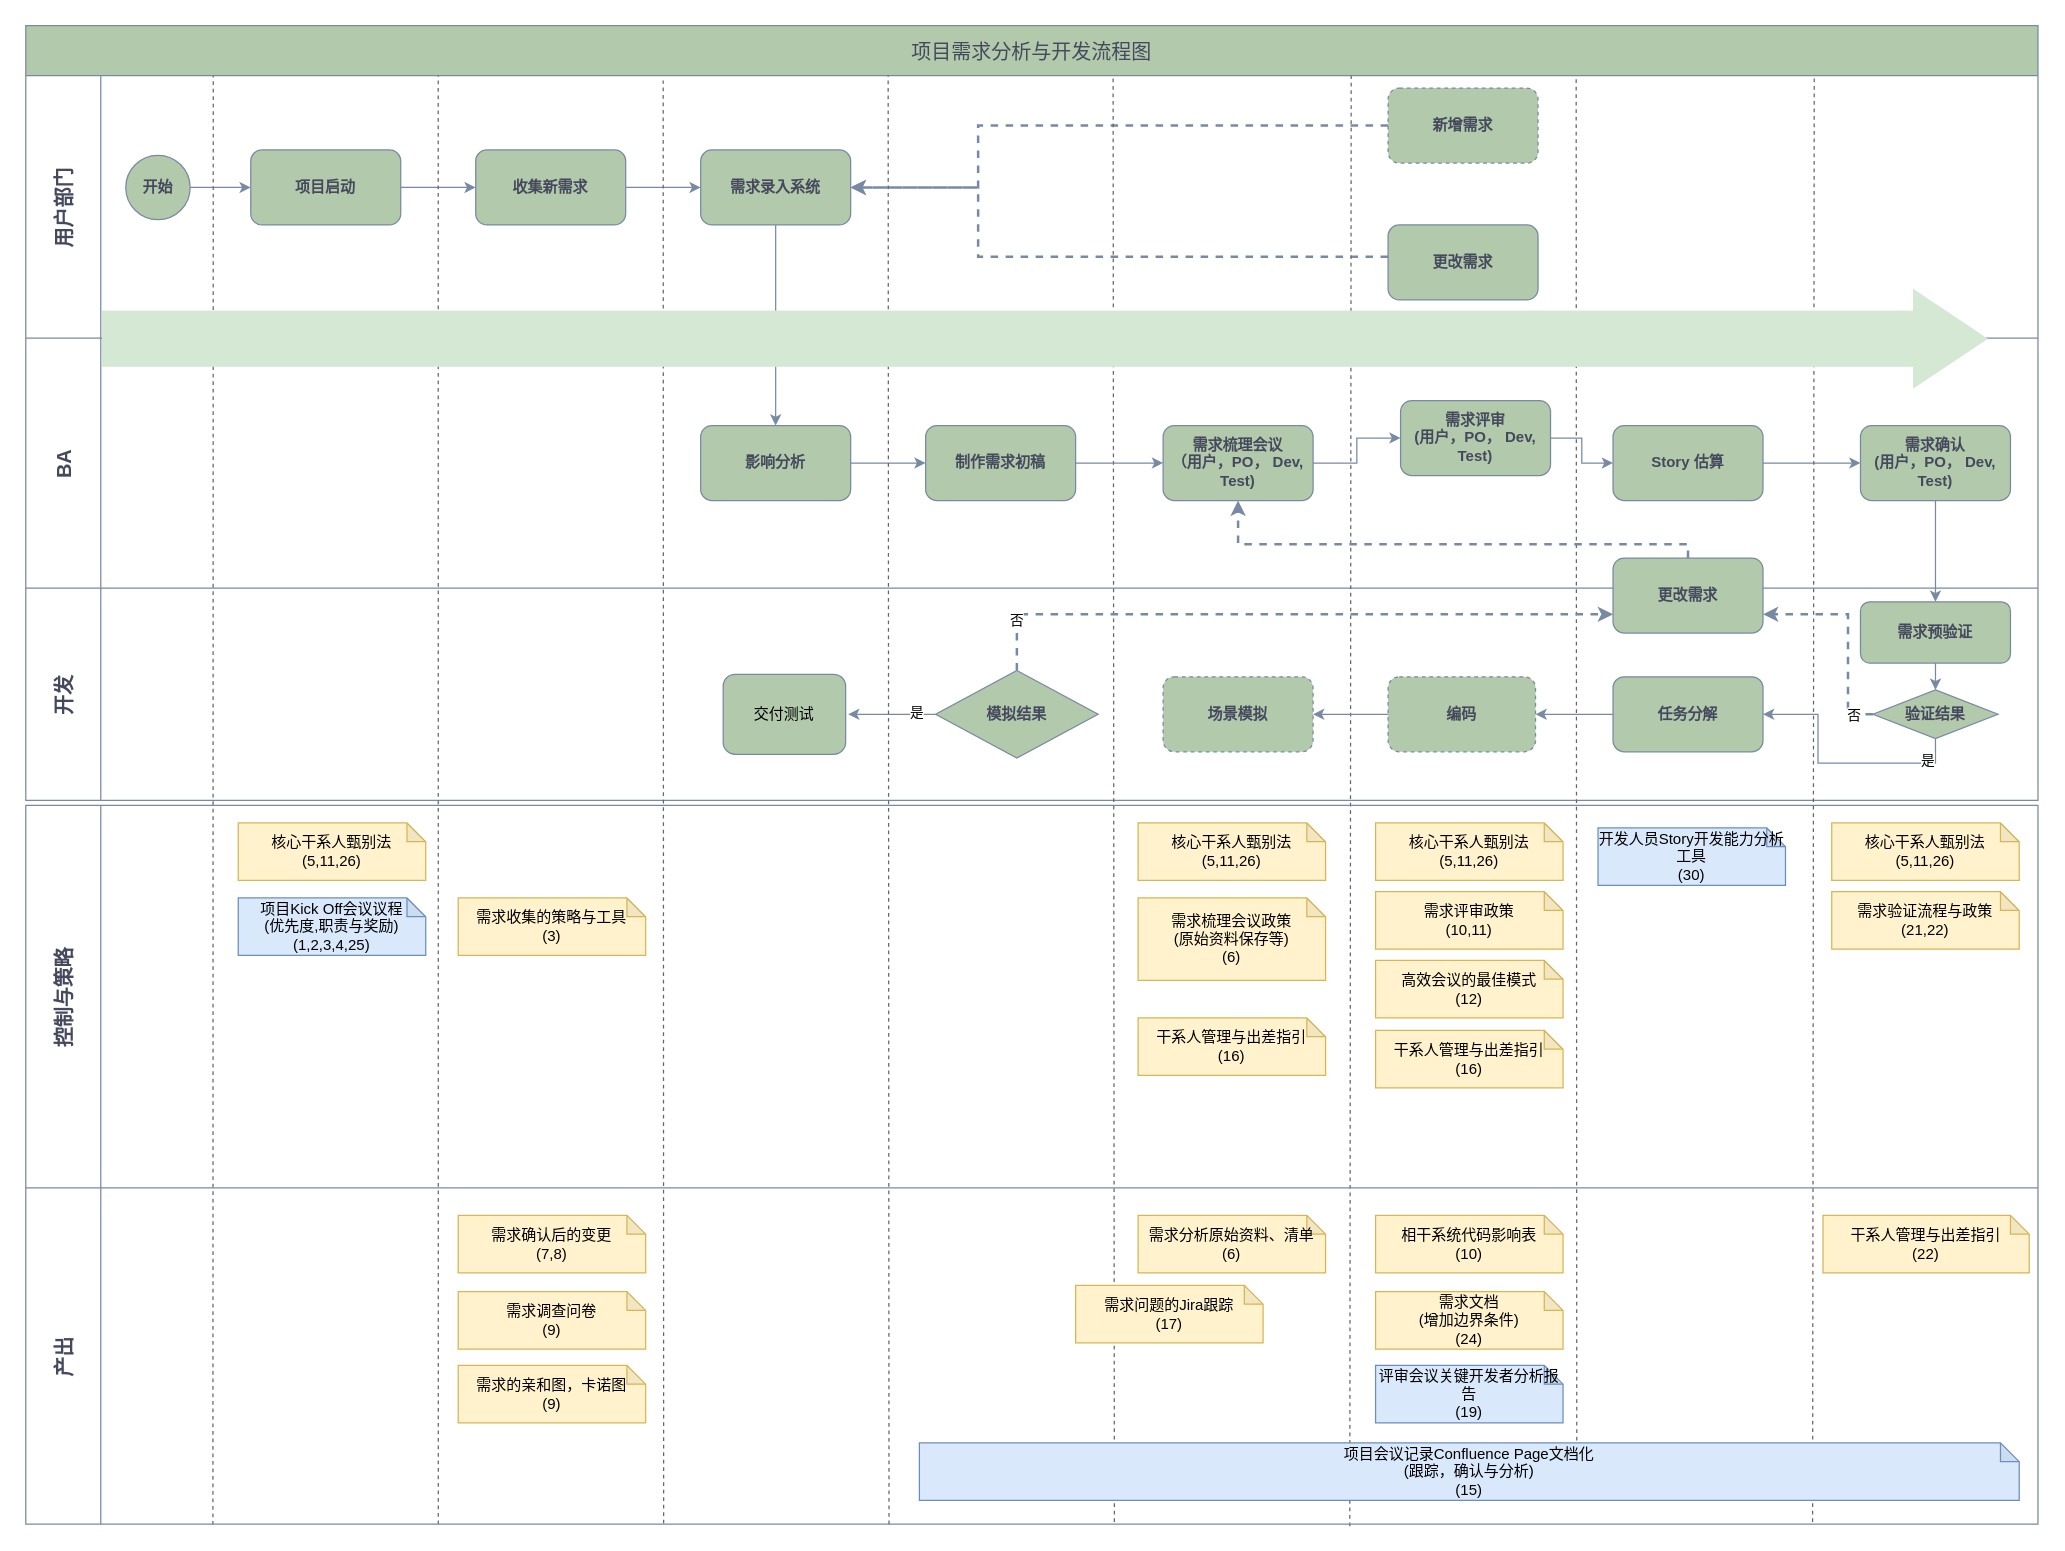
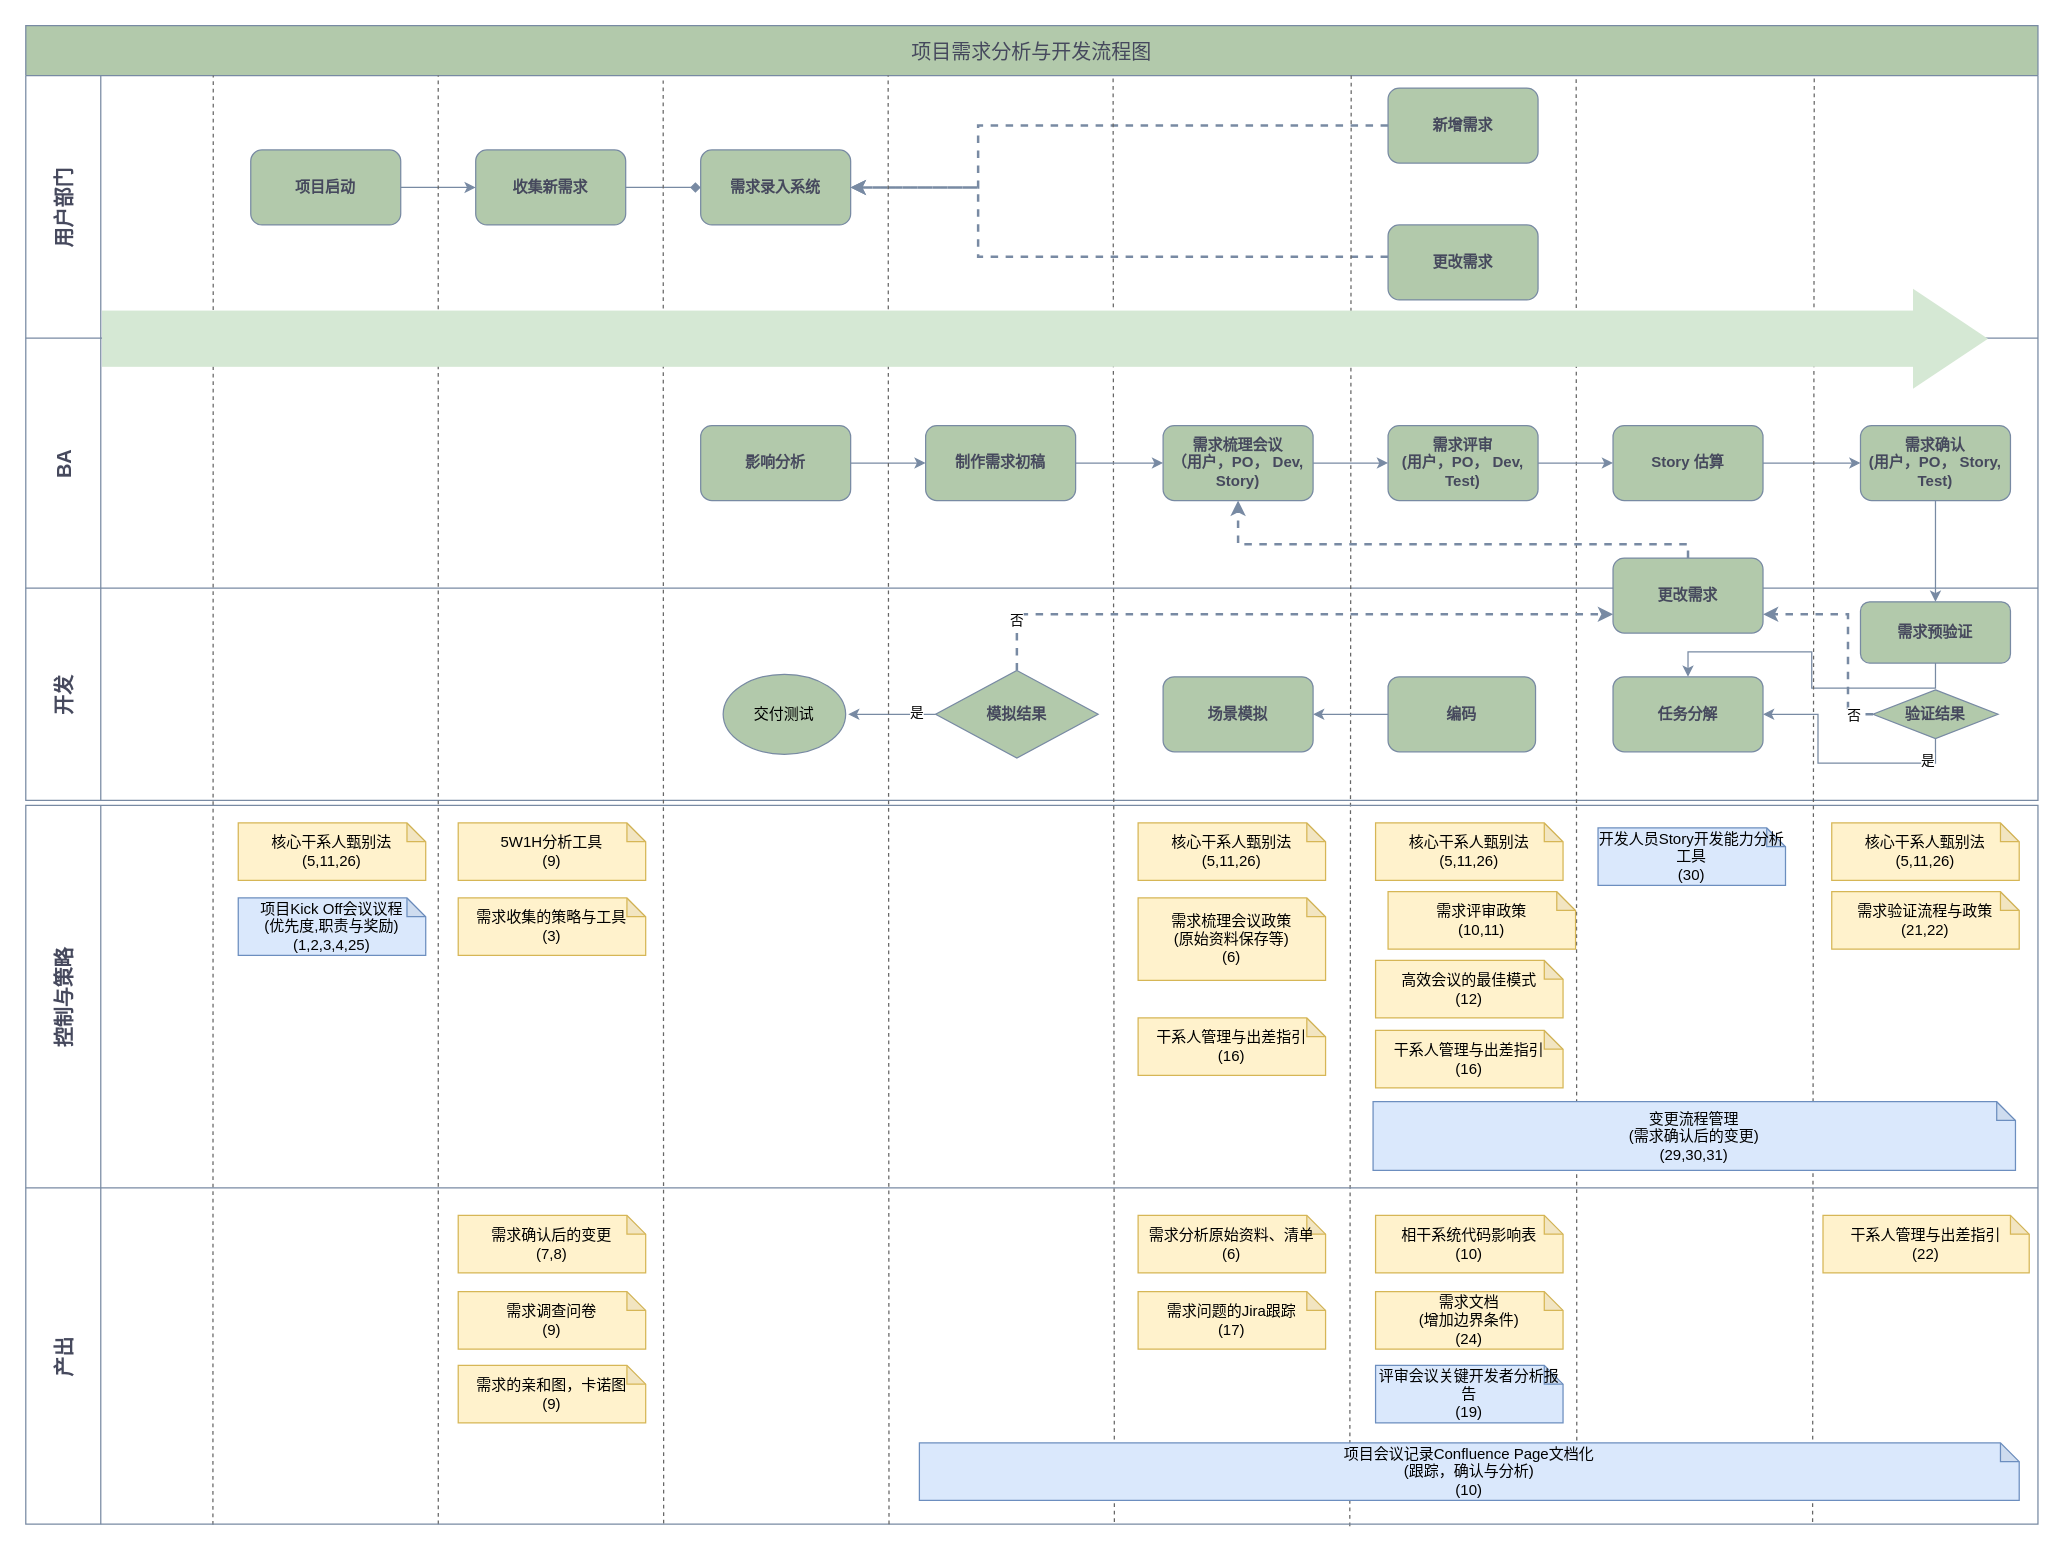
- <mxCell id="10" value="新增需求" style="rounded=1;whiteSpace=wrap;html=1;strokeColor=#788AA3;fontColor=#46495D;fillColor=#B2C9AB;fontStyle=1;dashed=1;" parent="4" vertex="1"><mxGeometry x="1030" y="10" width="120" height="60" as="geometry" /></mxCell>
+ <mxCell id="10" value="新增需求" style="rounded=1;whiteSpace=wrap;html=1;strokeColor=#788AA3;fontColor=#46495D;fillColor=#B2C9AB;fontStyle=1" parent="4" vertex="1"><mxGeometry x="1030" y="10" width="120" height="60" as="geometry" /></mxCell>
- <mxCell id="5" value="开始" style="ellipse;whiteSpace=wrap;html=1;aspect=fixed;strokeColor=#788AA3;fontColor=#46495D;fillColor=#B2C9AB;fontStyle=1" parent="4" vertex="1"><mxGeometry x="20" y="63.75" width="51.5" height="51.5" as="geometry" /></mxCell>
- <mxCell id="16" value="" style="edgeStyle=orthogonalEdgeStyle;rounded=0;orthogonalLoop=1;jettySize=auto;html=1;strokeColor=#788AA3;fontColor=#46495D;fillColor=#B2C9AB;exitX=1;exitY=0.5;exitDx=0;exitDy=0;" parent="4" source="5" target="15" edge="1"><mxGeometry relative="1" as="geometry"><mxPoint x="141" y="160" as="sourcePoint" /><mxPoint x="387" y="160" as="targetPoint" /></mxGeometry></mxCell>
- <mxCell id="9" value="" style="edgeStyle=orthogonalEdgeStyle;rounded=0;orthogonalLoop=1;jettySize=auto;html=1;strokeColor=#788AA3;fontColor=#46495D;fillColor=#B2C9AB;" parent="4" source="6" target="8" edge="1"><mxGeometry relative="1" as="geometry" /></mxCell>
+ <mxCell id="9" value="" style="edgeStyle=orthogonalEdgeStyle;rounded=0;orthogonalLoop=1;jettySize=auto;html=1;strokeColor=#788AA3;fontColor=#46495D;fillColor=#B2C9AB;endArrow=diamond;" parent="4" source="6" target="8" edge="1"><mxGeometry relative="1" as="geometry" /></mxCell>
- <mxCell id="59" style="edgeStyle=orthogonalEdgeStyle;rounded=0;orthogonalLoop=1;jettySize=auto;html=1;entryX=0.5;entryY=0;entryDx=0;entryDy=0;strokeColor=#788AA3;" parent="2" source="8" target="25" edge="1"><mxGeometry relative="1" as="geometry" /></mxCell>
- <mxCell id="30" value="需求评审&lt;br&gt;(用户，PO， Dev, Test)" style="whiteSpace=wrap;html=1;fillColor=#B2C9AB;strokeColor=#788AA3;fontColor=#46495D;rounded=1;fontStyle=1" parent="22" vertex="1"><mxGeometry x="1040" y="50" width="120" height="60" as="geometry" /></mxCell>
+ <mxCell id="30" value="需求评审&lt;br&gt;(用户，PO， Dev, Test)" style="whiteSpace=wrap;html=1;fillColor=#B2C9AB;strokeColor=#788AA3;fontColor=#46495D;rounded=1;fontStyle=1" parent="22" vertex="1"><mxGeometry x="1030" y="70" width="120" height="60" as="geometry" /></mxCell>
- <mxCell id="33" value="需求梳理会议&lt;br style=&quot;border-color: var(--border-color);&quot;&gt;（用户，PO， Dev, Test)" style="whiteSpace=wrap;html=1;fillColor=#B2C9AB;strokeColor=#788AA3;fontColor=#46495D;rounded=1;fontStyle=1" parent="22" vertex="1"><mxGeometry x="850" y="70" width="120" height="60" as="geometry" /></mxCell>
+ <mxCell id="33" value="需求梳理会议&lt;br style=&quot;border-color: var(--border-color);&quot;&gt;（用户，PO， Dev, Story)" style="whiteSpace=wrap;html=1;fillColor=#B2C9AB;strokeColor=#788AA3;fontColor=#46495D;rounded=1;fontStyle=1" parent="22" vertex="1"><mxGeometry x="850" y="70" width="120" height="60" as="geometry" /></mxCell>
- <mxCell id="28" value="需求确认&lt;br&gt;(用户，PO， Dev, Test)" style="whiteSpace=wrap;html=1;fillColor=#B2C9AB;strokeColor=#788AA3;fontColor=#46495D;rounded=1;fontStyle=1" parent="22" vertex="1"><mxGeometry x="1408" y="70" width="120" height="60" as="geometry" /></mxCell>
+ <mxCell id="28" value="需求确认&lt;br&gt;(用户，PO， Story, Test)" style="whiteSpace=wrap;html=1;fillColor=#B2C9AB;strokeColor=#788AA3;fontColor=#46495D;rounded=1;fontStyle=1" parent="22" vertex="1"><mxGeometry x="1408" y="70" width="120" height="60" as="geometry" /></mxCell>
- <mxCell id="43" style="edgeStyle=orthogonalEdgeStyle;rounded=0;orthogonalLoop=1;jettySize=auto;html=1;exitX=0.5;exitY=1;exitDx=0;exitDy=0;strokeColor=#788AA3;" parent="36" source="44" target="52" edge="1"><mxGeometry relative="1" as="geometry" /></mxCell>
+ <mxCell id="43" style="edgeStyle=orthogonalEdgeStyle;rounded=0;orthogonalLoop=1;jettySize=auto;html=1;exitX=0.5;exitY=1;exitDx=0;exitDy=0;strokeColor=#788AA3;" parent="36" source="44" target="40" edge="1"><mxGeometry relative="1" as="geometry" /></mxCell>
- <mxCell id="56" value="交付测试" style="whiteSpace=wrap;html=1;fillColor=#B2C9AB;strokeColor=#788AA3;rounded=1;" parent="36" vertex="1"><mxGeometry x="498" y="69" width="98" height="64" as="geometry" /></mxCell>
+ <mxCell id="56" value="交付测试" style="ellipse;whiteSpace=wrap;html=1;fillColor=#B2C9AB;strokeColor=#788AA3;" parent="36" vertex="1"><mxGeometry x="498" y="69" width="98" height="64" as="geometry" /></mxCell>
- <mxCell id="49" value="场景模拟" style="whiteSpace=wrap;html=1;fillColor=#B2C9AB;strokeColor=#788AA3;fontColor=#46495D;rounded=1;fontStyle=1;dashed=1;" parent="36" vertex="1"><mxGeometry x="850" y="71" width="120" height="60" as="geometry" /></mxCell>
+ <mxCell id="49" value="场景模拟" style="whiteSpace=wrap;html=1;fillColor=#B2C9AB;strokeColor=#788AA3;fontColor=#46495D;rounded=1;fontStyle=1" parent="36" vertex="1"><mxGeometry x="850" y="71" width="120" height="60" as="geometry" /></mxCell>
- <mxCell id="47" value="编码" style="whiteSpace=wrap;html=1;fillColor=#B2C9AB;strokeColor=#788AA3;fontColor=#46495D;rounded=1;fontStyle=1;dashed=1;" parent="36" vertex="1"><mxGeometry x="1030" y="71" width="118" height="60" as="geometry" /></mxCell>
+ <mxCell id="47" value="编码" style="whiteSpace=wrap;html=1;fillColor=#B2C9AB;strokeColor=#788AA3;fontColor=#46495D;rounded=1;fontStyle=1" parent="36" vertex="1"><mxGeometry x="1030" y="71" width="118" height="60" as="geometry" /></mxCell>
- <mxCell id="39" value="" style="edgeStyle=orthogonalEdgeStyle;rounded=0;orthogonalLoop=1;jettySize=auto;html=1;strokeColor=#788AA3;fontColor=#46495D;fillColor=#B2C9AB;" parent="36" source="40" target="47" edge="1"><mxGeometry relative="1" as="geometry" /></mxCell>
+ <mxCell id="65" value="5W1H分析工具&lt;br&gt;(9)" style="shape=note;whiteSpace=wrap;html=1;backgroundOutline=1;darkOpacity=0.05;size=15;fillColor=#fff2cc;strokeColor=#d6b656;" parent="62" vertex="1"><mxGeometry x="286" y="14" width="150" height="46" as="geometry" /></mxCell>
- <mxCell id="68" value="需求评审政策&lt;br&gt;(10,11)" style="shape=note;whiteSpace=wrap;html=1;backgroundOutline=1;darkOpacity=0.05;size=15;fillColor=#fff2cc;strokeColor=#d6b656;" parent="62" vertex="1"><mxGeometry x="1020" y="69" width="150" height="46" as="geometry" /></mxCell>
+ <mxCell id="68" value="需求评审政策&lt;br&gt;(10,11)" style="shape=note;whiteSpace=wrap;html=1;backgroundOutline=1;darkOpacity=0.05;size=15;fillColor=#fff2cc;strokeColor=#d6b656;" parent="62" vertex="1"><mxGeometry x="1030" y="69" width="150" height="46" as="geometry" /></mxCell>
+ <mxCell id="92" value="变更流程管理&lt;br&gt;(需求确认后的变更)&lt;br&gt;(29,30,31)" style="shape=note;whiteSpace=wrap;html=1;backgroundOutline=1;darkOpacity=0.05;size=15;fillColor=#dae8fc;strokeColor=#6c8ebf;" parent="1" vertex="1"><mxGeometry x="1098" y="881" width="514" height="55" as="geometry" /></mxCell>
- <mxCell id="87" value="需求问题的Jira跟踪&lt;br&gt;(17)" style="shape=note;whiteSpace=wrap;html=1;backgroundOutline=1;darkOpacity=0.05;size=15;fillColor=#fff2cc;strokeColor=#d6b656;" parent="79" vertex="1"><mxGeometry x="780" y="78" width="150" height="46" as="geometry" /></mxCell>
+ <mxCell id="87" value="需求问题的Jira跟踪&lt;br&gt;(17)" style="shape=note;whiteSpace=wrap;html=1;backgroundOutline=1;darkOpacity=0.05;size=15;fillColor=#fff2cc;strokeColor=#d6b656;" parent="79" vertex="1"><mxGeometry x="830" y="83" width="150" height="46" as="geometry" /></mxCell>
- <mxCell id="81" value="项目会议记录Confluence Page文档化&lt;br&gt;(跟踪，确认与分析)&lt;br&gt;(15)" style="shape=note;whiteSpace=wrap;html=1;backgroundOutline=1;darkOpacity=0.05;size=15;fillColor=#dae8fc;strokeColor=#6c8ebf;" parent="79" vertex="1"><mxGeometry x="655" y="204" width="880" height="46" as="geometry" /></mxCell>
+ <mxCell id="81" value="项目会议记录Confluence Page文档化&lt;br&gt;(跟踪，确认与分析)&lt;br&gt;(10)" style="shape=note;whiteSpace=wrap;html=1;backgroundOutline=1;darkOpacity=0.05;size=15;fillColor=#dae8fc;strokeColor=#6c8ebf;" parent="79" vertex="1"><mxGeometry x="655" y="204" width="880" height="46" as="geometry" /></mxCell>
